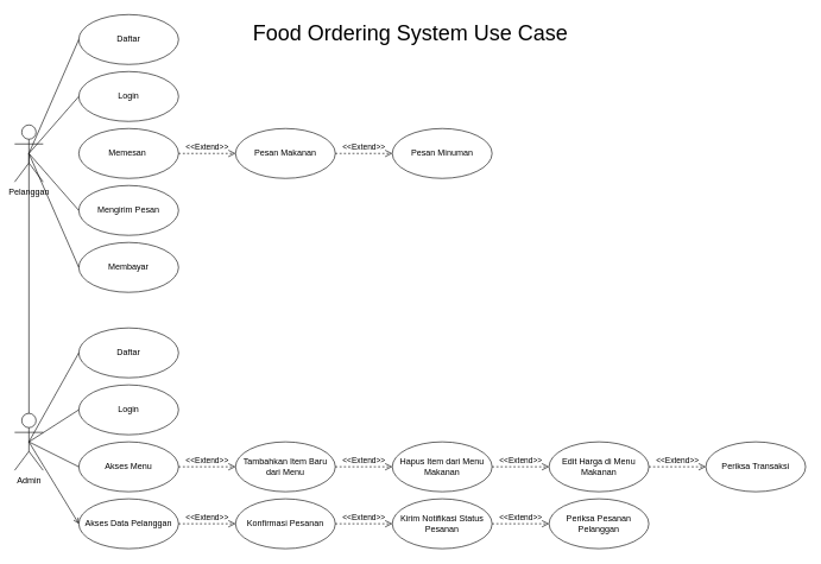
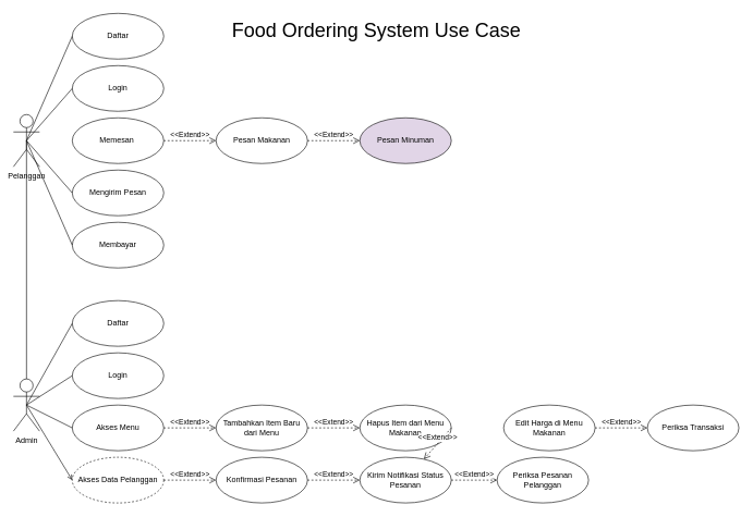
- <mxCell id="9" value="Pesan Minuman" style="ellipse;whiteSpace=wrap;html=1;" vertex="1" parent="1"><mxGeometry x="550" y="180" width="140" height="70" as="geometry" /></mxCell>
+ <mxCell id="9" value="Pesan Minuman" style="ellipse;whiteSpace=wrap;html=1;fillColor=#e1d5e7;" vertex="1" parent="1"><mxGeometry x="550" y="180" width="140" height="70" as="geometry" /></mxCell>
- <mxCell id="35" value="&amp;lt;&amp;lt;Extend&amp;gt;&amp;gt;" style="html=1;verticalAlign=bottom;endArrow=open;dashed=1;endSize=8;rounded=0;exitX=1;exitY=0.5;exitDx=0;exitDy=0;entryX=0;entryY=0.5;entryDx=0;entryDy=0;" edge="1" parent="1" source="24" target="23"><mxGeometry relative="1" as="geometry"><mxPoint x="740" y="564" as="sourcePoint" /><mxPoint x="820" y="564" as="targetPoint" /></mxGeometry></mxCell>
+ <mxCell id="35" value="&amp;lt;&amp;lt;Extend&amp;gt;&amp;gt;" style="html=1;verticalAlign=bottom;endArrow=open;dashed=1;endSize=8;rounded=0;exitX=1;exitY=0.5;exitDx=0;exitDy=0;" edge="1" parent="1" source="24" target="27"><mxGeometry relative="1" as="geometry"><mxPoint x="740" y="564" as="sourcePoint" /><mxPoint x="820" y="564" as="targetPoint" /></mxGeometry></mxCell>
- <mxCell id="21" value="Akses Data Pelanggan" style="ellipse;whiteSpace=wrap;html=1;" vertex="1" parent="1"><mxGeometry x="110" y="700" width="140" height="70" as="geometry" /></mxCell>
+ <mxCell id="21" value="Akses Data Pelanggan" style="ellipse;whiteSpace=wrap;html=1;dashed=1;" vertex="1" parent="1"><mxGeometry x="110" y="700" width="140" height="70" as="geometry" /></mxCell>
- <mxCell id="28" value="Periksa Pesanan Pelanggan" style="ellipse;whiteSpace=wrap;html=1;" vertex="1" parent="1"><mxGeometry x="770" y="700" width="140" height="70" as="geometry" /></mxCell>
+ <mxCell id="28" value="Periksa Pesanan Pelanggan" style="ellipse;whiteSpace=wrap;html=1;" vertex="1" parent="1"><mxGeometry x="760" y="700" width="140" height="70" as="geometry" /></mxCell>
